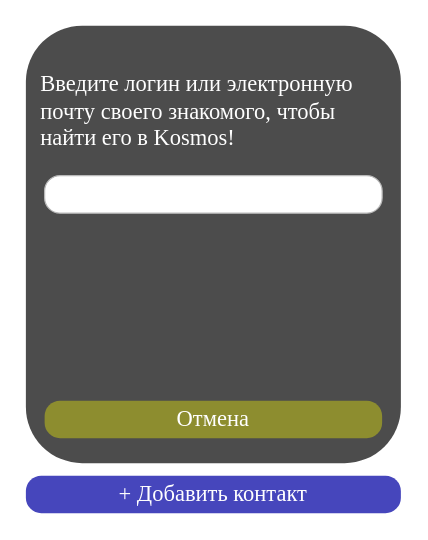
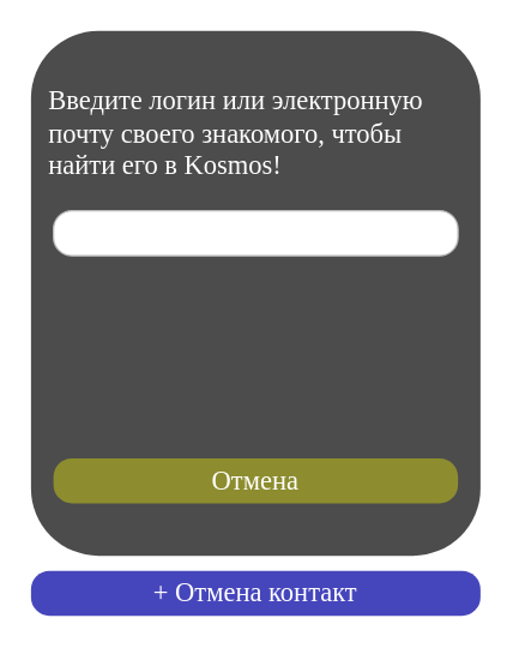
- <mxCell id="6" value="&lt;font face=&quot;Gilroy Medium&quot; style=&quot;font-size: 18px;&quot;&gt;Отмена&lt;/font&gt;" style="rounded=1;whiteSpace=wrap;html=1;strokeColor=none;fillColor=#8D8D2F;arcSize=41;fontColor=#FFFFFF;" vertex="1" parent="1"><mxGeometry x="35" y="320" width="270" height="30" as="geometry" /></mxCell>
+ <mxCell id="6" value="&lt;font face=&quot;Gilroy Medium&quot; style=&quot;font-size: 18px;&quot;&gt;Отмена&lt;/font&gt;" style="rounded=1;whiteSpace=wrap;html=1;strokeColor=none;fillColor=#8D8D2F;arcSize=41;fontColor=#FFFFFF;" vertex="1" parent="1"><mxGeometry x="35" y="305" width="270" height="30" as="geometry" /></mxCell>
- <mxCell id="3" value="&lt;font face=&quot;Gilroy Medium&quot; style=&quot;font-size: 18px;&quot;&gt;+ Добавить контакт&lt;/font&gt;" style="rounded=1;whiteSpace=wrap;html=1;strokeColor=none;fillColor=#4646BC;arcSize=41;fontColor=#FFFFFF;" vertex="1" parent="1"><mxGeometry x="20" y="380" width="300" height="30" as="geometry" /></mxCell>
+ <mxCell id="3" value="&lt;font face=&quot;Gilroy Medium&quot; style=&quot;font-size: 18px;&quot;&gt;+ Отмена контакт&lt;/font&gt;" style="rounded=1;whiteSpace=wrap;html=1;strokeColor=none;fillColor=#4646BC;arcSize=41;fontColor=#FFFFFF;" vertex="1" parent="1"><mxGeometry x="20" y="380" width="300" height="30" as="geometry" /></mxCell>
